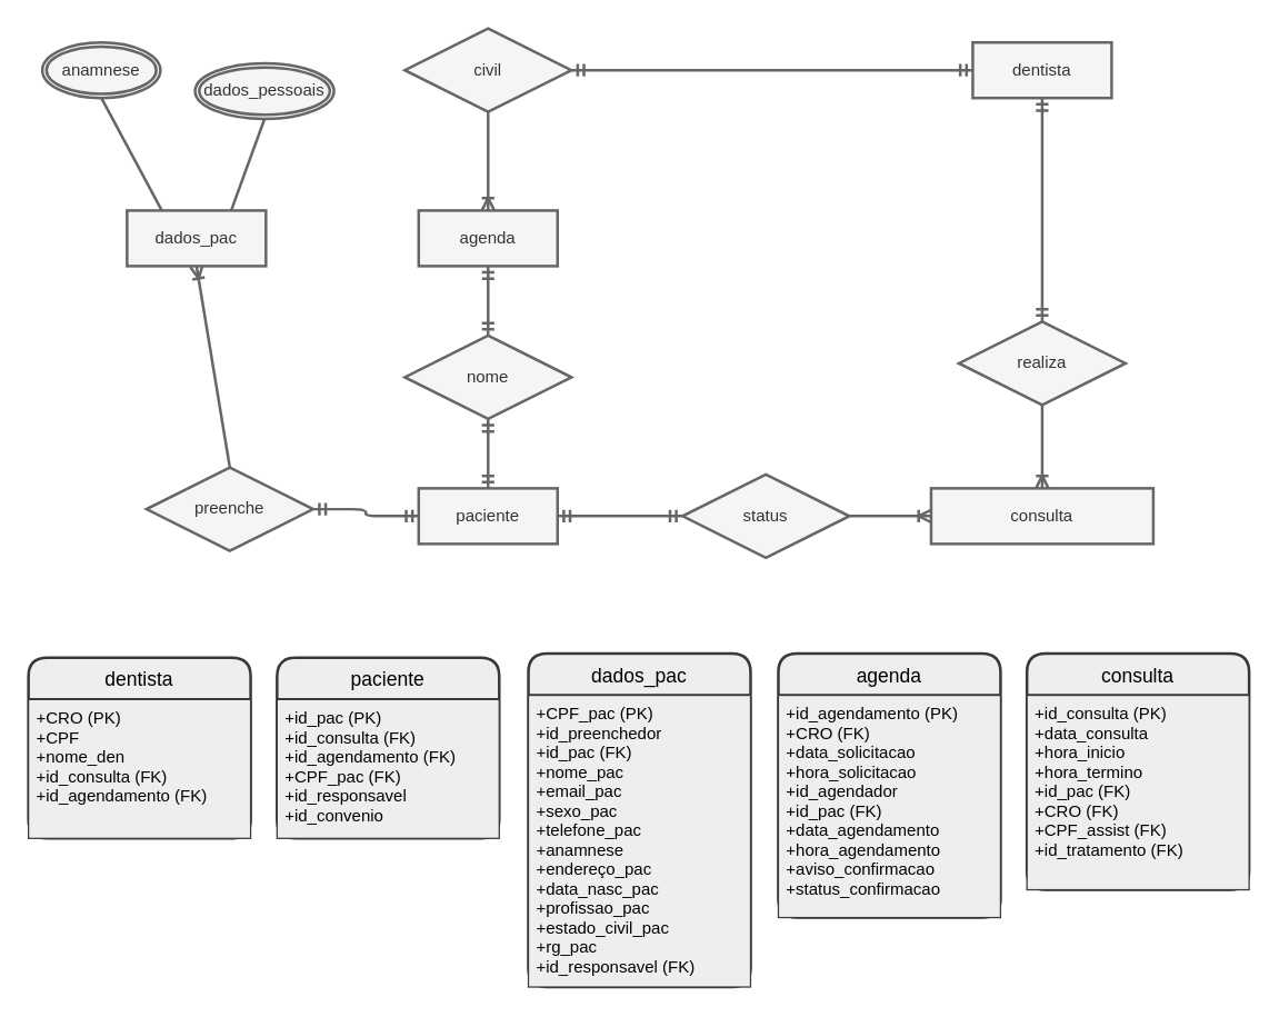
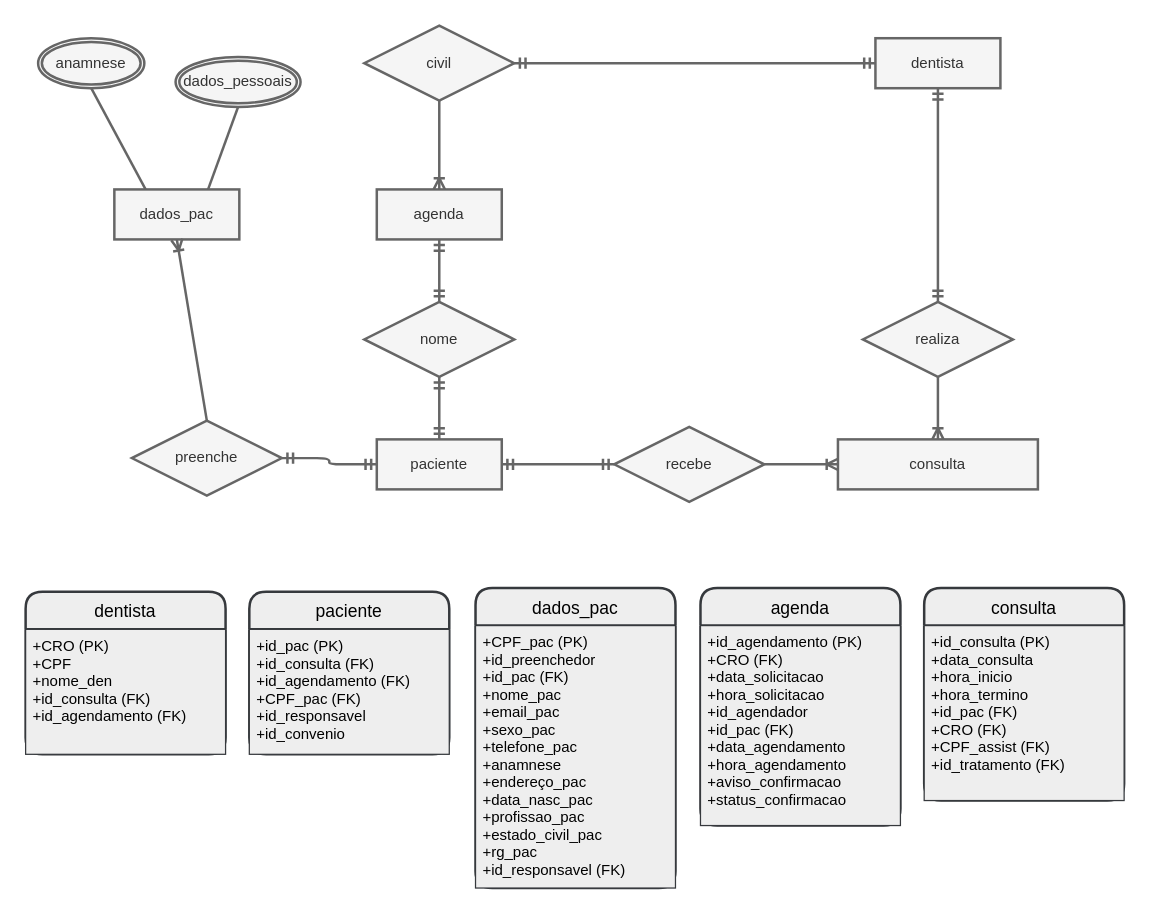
- <mxCell id="4" value="realiza" style="shape=rhombus;perimeter=rhombusPerimeter;whiteSpace=wrap;html=1;align=center;fontColor=#333333;fillColor=#f5f5f5;strokeColor=#666666;strokeWidth=2;" parent="1" vertex="1"><mxGeometry x="690" y="231" width="120" height="60" as="geometry" /></mxCell>
+ <mxCell id="4" value="realiza" style="shape=rhombus;perimeter=rhombusPerimeter;whiteSpace=wrap;html=1;align=center;fontColor=#333333;fillColor=#f5f5f5;strokeColor=#666666;strokeWidth=2;" parent="1" vertex="1"><mxGeometry x="690" y="241" width="120" height="60" as="geometry" /></mxCell>
- <mxCell id="8" value="status" style="shape=rhombus;perimeter=rhombusPerimeter;whiteSpace=wrap;html=1;align=center;fontColor=#333333;fillColor=#f5f5f5;strokeColor=#666666;strokeWidth=2;" parent="1" vertex="1"><mxGeometry x="491" y="341" width="120" height="60" as="geometry" /></mxCell>
+ <mxCell id="8" value="recebe" style="shape=rhombus;perimeter=rhombusPerimeter;whiteSpace=wrap;html=1;align=center;fontColor=#333333;fillColor=#f5f5f5;strokeColor=#666666;strokeWidth=2;" parent="1" vertex="1"><mxGeometry x="491" y="341" width="120" height="60" as="geometry" /></mxCell>
